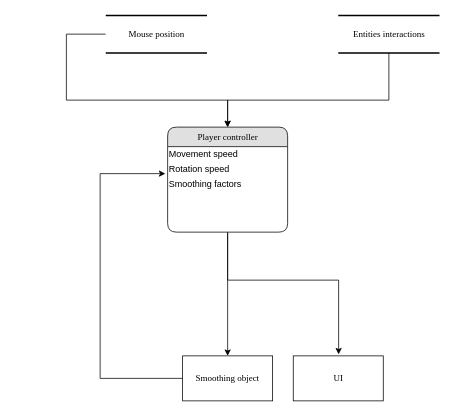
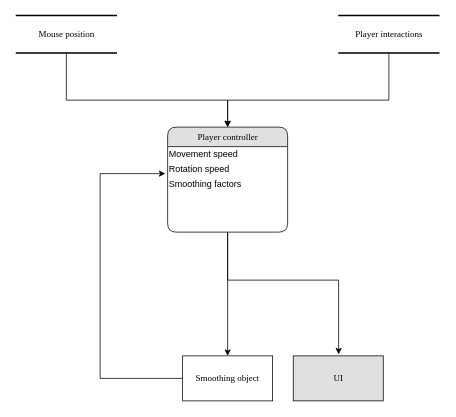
- <mxCell id="9" value="Mouse position" style="html=1;rounded=0;shadow=0;comic=0;labelBackgroundColor=none;strokeWidth=2;fontFamily=Verdana;fontSize=12;align=center;shape=mxgraph.ios7ui.horLines;" vertex="1" parent="1"><mxGeometry x="140.5" y="20" width="135" height="50" as="geometry" /></mxCell>
+ <mxCell id="9" value="Mouse position" style="html=1;rounded=0;shadow=0;comic=0;labelBackgroundColor=none;strokeWidth=2;fontFamily=Verdana;fontSize=12;align=center;shape=mxgraph.ios7ui.horLines;" vertex="1" parent="1"><mxGeometry x="20.5" y="20" width="135" height="50" as="geometry" /></mxCell>
- <mxCell id="11" value="Entities interactions" style="html=1;rounded=0;shadow=0;comic=0;labelBackgroundColor=none;strokeWidth=2;fontFamily=Verdana;fontSize=12;align=center;shape=mxgraph.ios7ui.horLines;" vertex="1" parent="1"><mxGeometry x="450.5" y="20" width="135" height="50" as="geometry" /></mxCell>
+ <mxCell id="11" value="Player interactions" style="html=1;rounded=0;shadow=0;comic=0;labelBackgroundColor=none;strokeWidth=2;fontFamily=Verdana;fontSize=12;align=center;shape=mxgraph.ios7ui.horLines;" vertex="1" parent="1"><mxGeometry x="450.5" y="20" width="135" height="50" as="geometry" /></mxCell>
- <mxCell id="14" value="UI" style="rounded=0;whiteSpace=wrap;html=1;fontFamily=Verdana;" vertex="1" parent="1"><mxGeometry x="390.5" y="474" width="120" height="60" as="geometry" /></mxCell>
+ <mxCell id="14" value="UI" style="rounded=0;whiteSpace=wrap;html=1;fontFamily=Verdana;fillColor=#e0e0e0;" vertex="1" parent="1"><mxGeometry x="390.5" y="474" width="120" height="60" as="geometry" /></mxCell>
